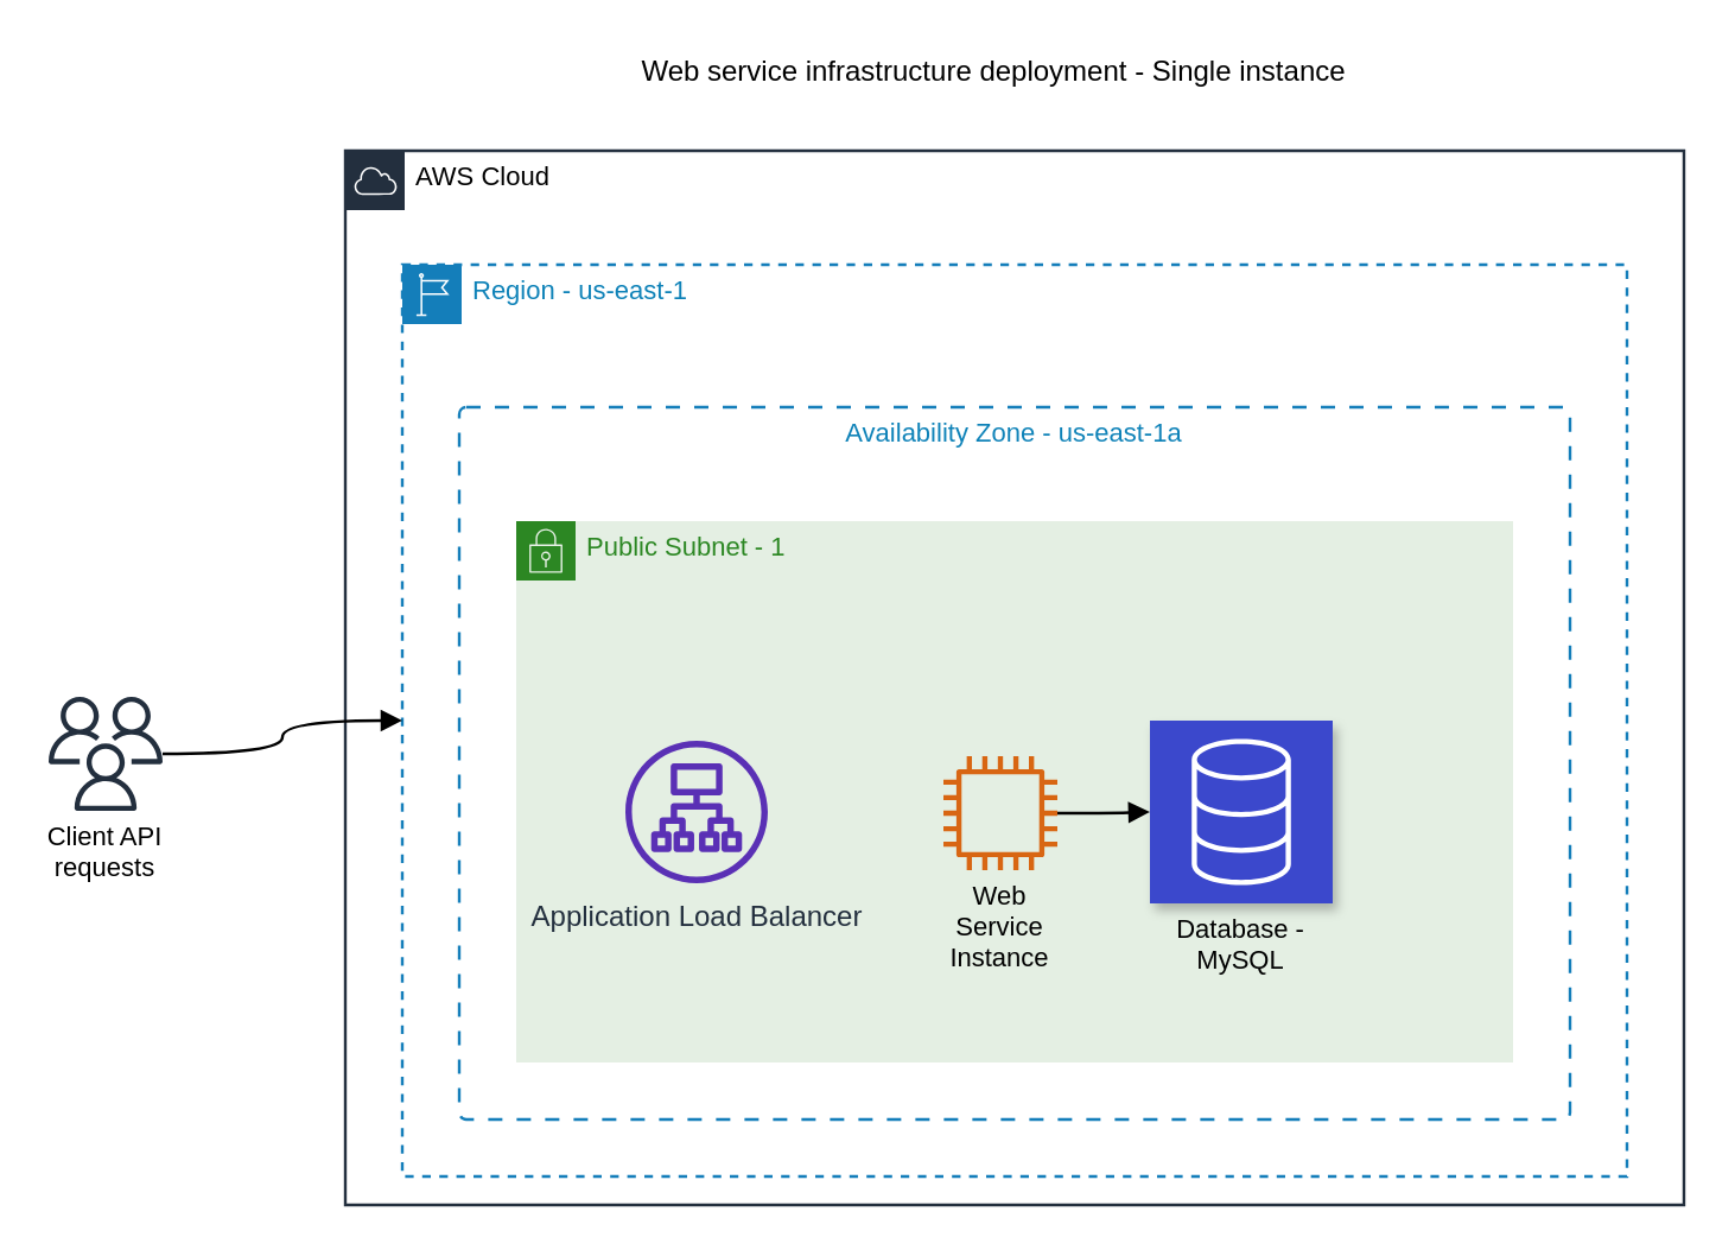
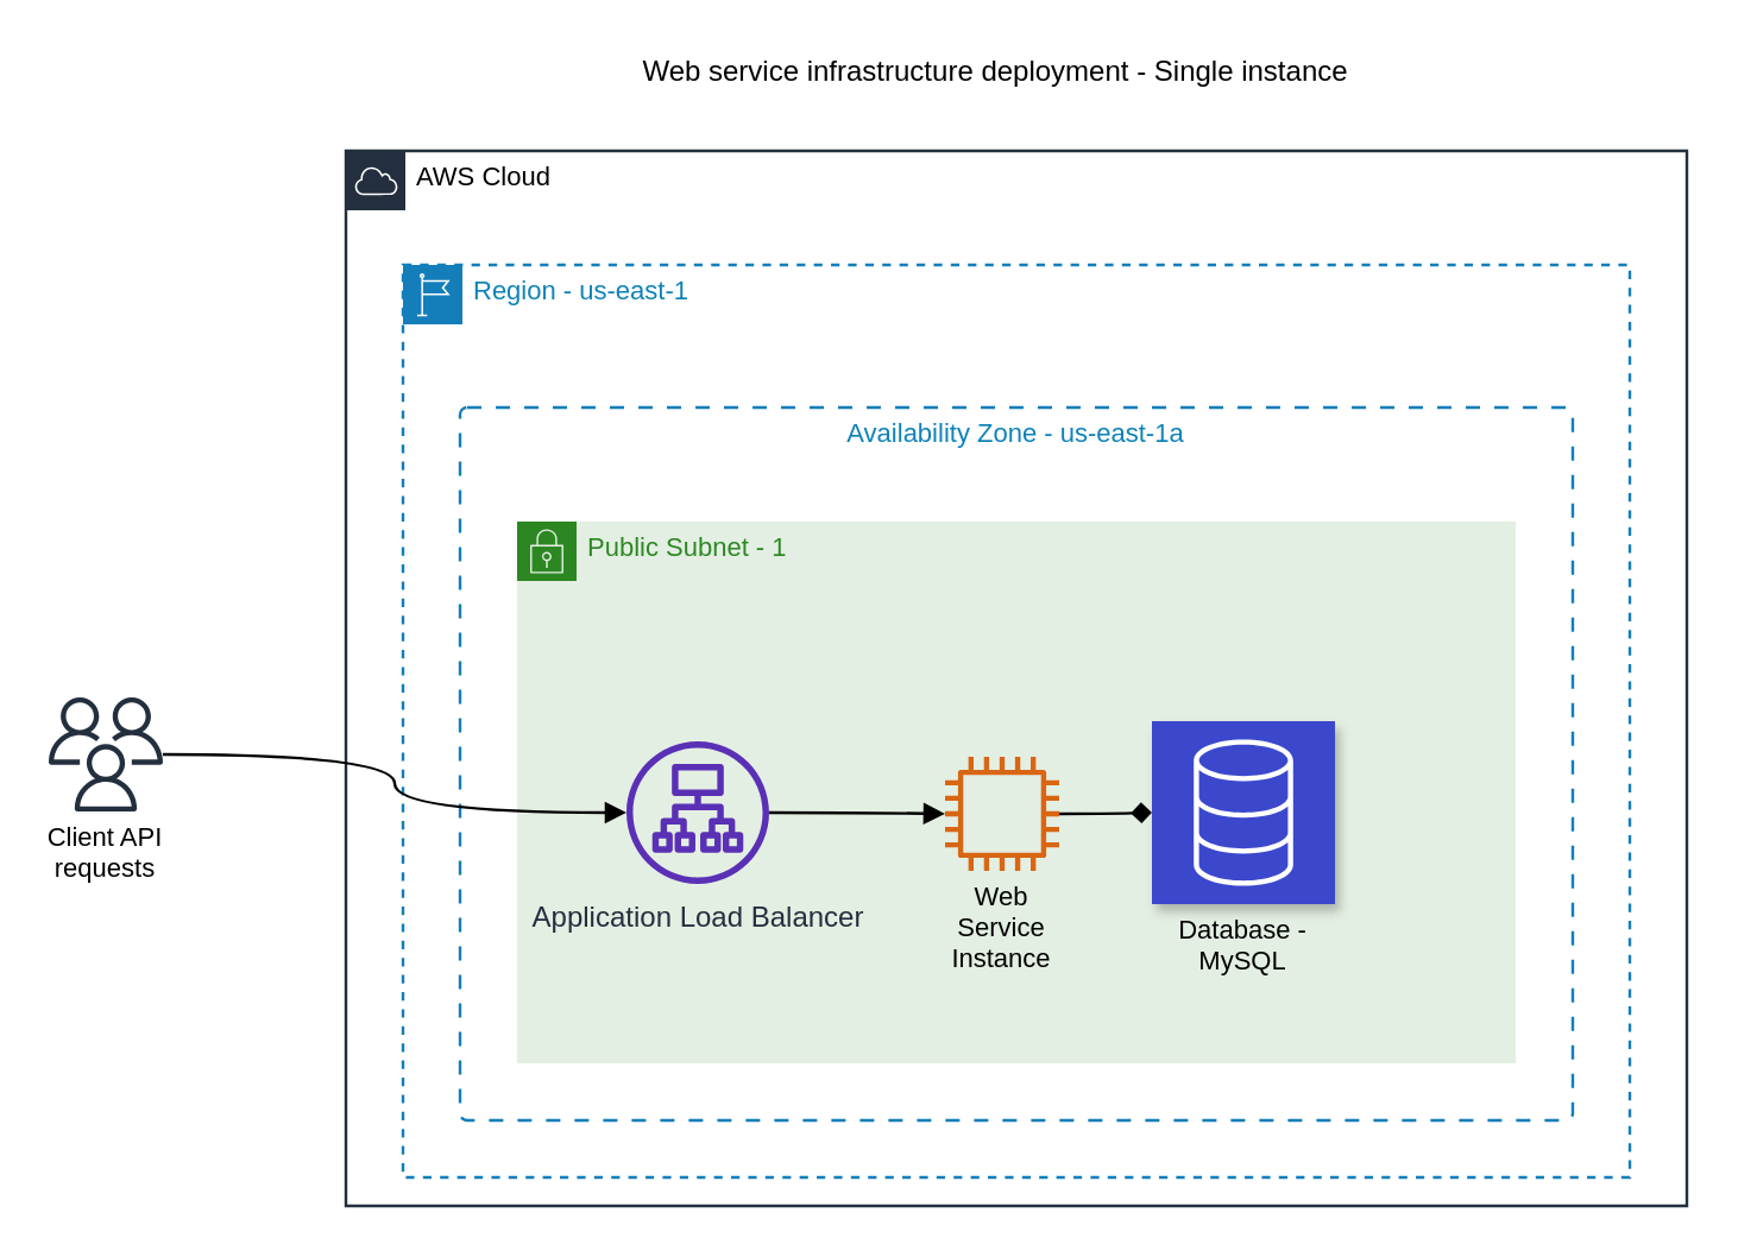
- <mxCell id="12" value="" style="html=1;jettySize=18;fontSize=11;strokeWidth=1.2;rounded=1;arcSize=10;edgeStyle=orthogonalEdgeStyle;curved=1;startArrow=none;endArrow=block;endFill=1;exitX=1;exitY=0.5;exitPerimeter=1;" edge="1" parent="1" source="11" target="4"><mxGeometry width="100" height="100" relative="1" as="geometry"><mxPoint x="265" y="342" as="targetPoint" /></mxGeometry></mxCell>
+ <mxCell id="12" value="" style="html=1;jettySize=18;fontSize=11;strokeWidth=1.2;rounded=1;arcSize=10;edgeStyle=orthogonalEdgeStyle;curved=1;startArrow=none;endArrow=block;endFill=1;exitX=1;exitY=0.5;exitPerimeter=1;" edge="1" parent="1" source="11" target="13"><mxGeometry width="100" height="100" relative="1" as="geometry"><mxPoint x="265" y="342" as="targetPoint" /></mxGeometry></mxCell>
+ <mxCell id="9" value="" style="html=1;jettySize=18;fontSize=11;strokeWidth=1.2;rounded=1;arcSize=10;edgeStyle=orthogonalEdgeStyle;curved=1;startArrow=none;endArrow=block;endFill=1;entryX=0;entryY=0.5;entryPerimeter=1;" edge="1" parent="1" source="13" target="7"><mxGeometry width="100" height="100" relative="1" as="geometry"><mxPoint x="313" y="342" as="sourcePoint" /></mxGeometry></mxCell>
- <mxCell id="10" value="" style="html=1;jettySize=18;fontSize=11;strokeWidth=1.2;rounded=1;arcSize=10;edgeStyle=orthogonalEdgeStyle;curved=1;startArrow=none;endArrow=block;endFill=1;exitX=1;exitY=0.5;exitPerimeter=1;entryX=0;entryY=0.5;entryPerimeter=1;" edge="1" parent="1" source="7" target="8"><mxGeometry width="100" height="100" relative="1" as="geometry" /></mxCell>
+ <mxCell id="10" value="" style="html=1;jettySize=18;fontSize=11;strokeWidth=1.2;rounded=1;arcSize=10;edgeStyle=orthogonalEdgeStyle;curved=1;startArrow=none;endArrow=diamond;endFill=1;exitX=1;exitY=0.5;exitPerimeter=1;entryX=0;entryY=0.5;entryPerimeter=1;" edge="1" parent="1" source="7" target="8"><mxGeometry width="100" height="100" relative="1" as="geometry" /></mxCell>
